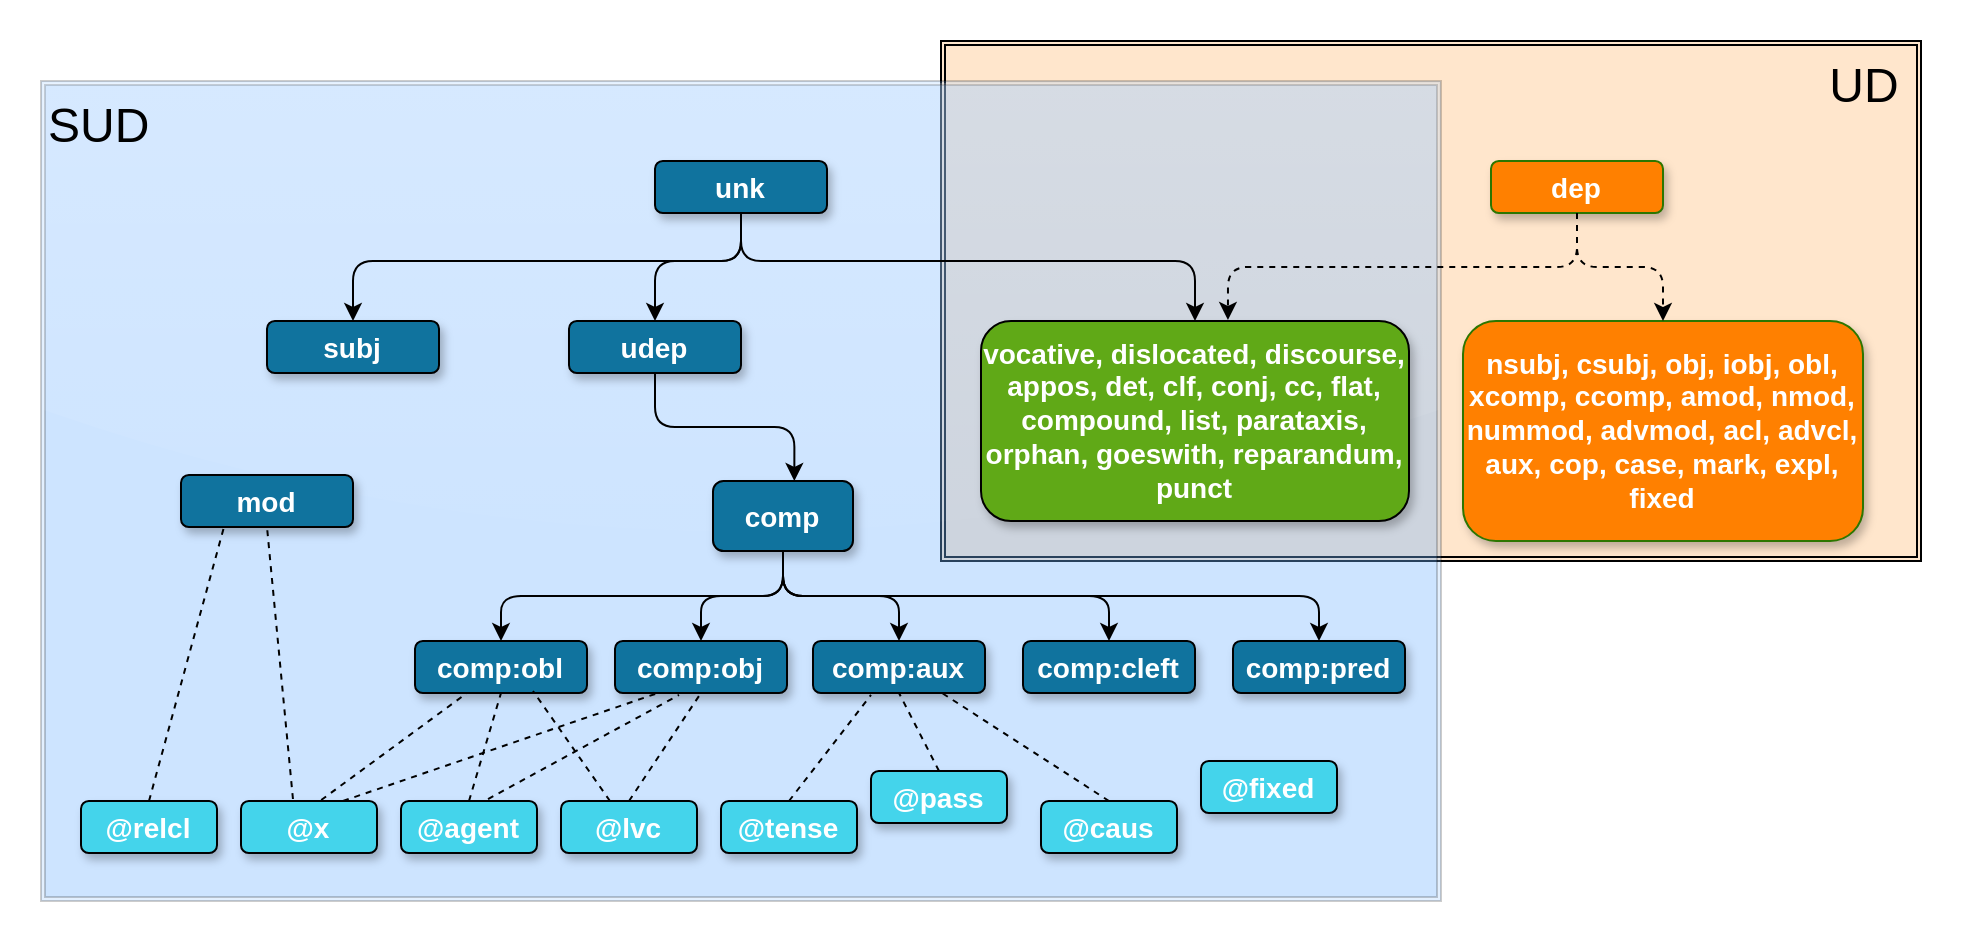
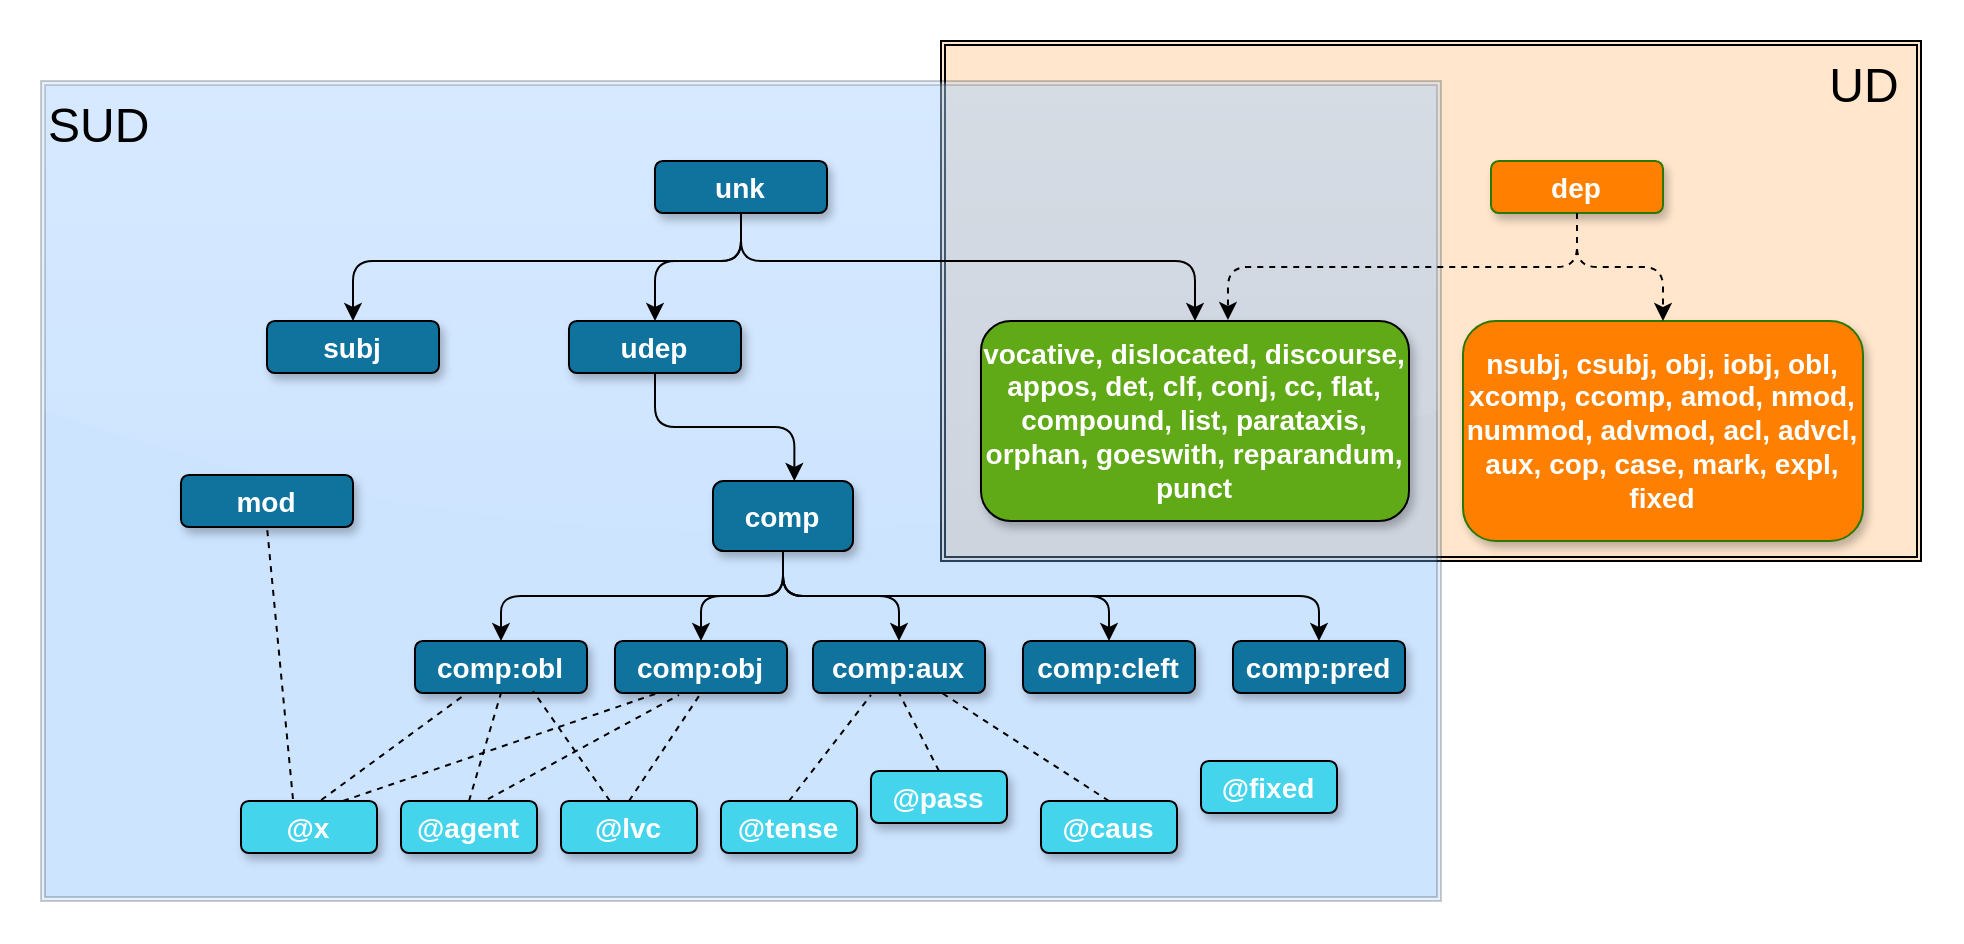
- <mxCell id="44" value="" style="endArrow=none;dashed=1;html=1;entryX=0.25;entryY=1;entryDx=0;entryDy=0;exitX=0.5;exitY=0;exitDx=0;exitDy=0;" parent="1" source="43" target="10" edge="1"><mxGeometry width="50" height="50" relative="1" as="geometry"><mxPoint x="40" y="390" as="sourcePoint" /><mxPoint x="20" y="470" as="targetPoint" /></mxGeometry></mxCell>
- <mxCell id="43" value="@relcl" style="rounded=1;fillColor=#44D4EB;strokeColor=#000000;shadow=1;gradientColor=none;fontStyle=1;fontColor=#FFFFFF;fontSize=14;" parent="1" vertex="1"><mxGeometry x="40" y="400" width="68" height="26" as="geometry" /></mxCell>
